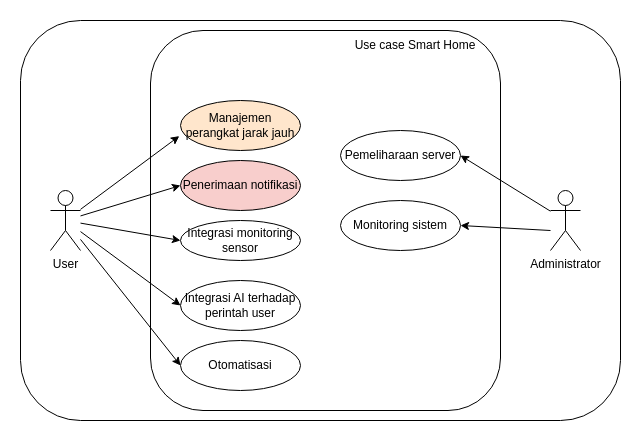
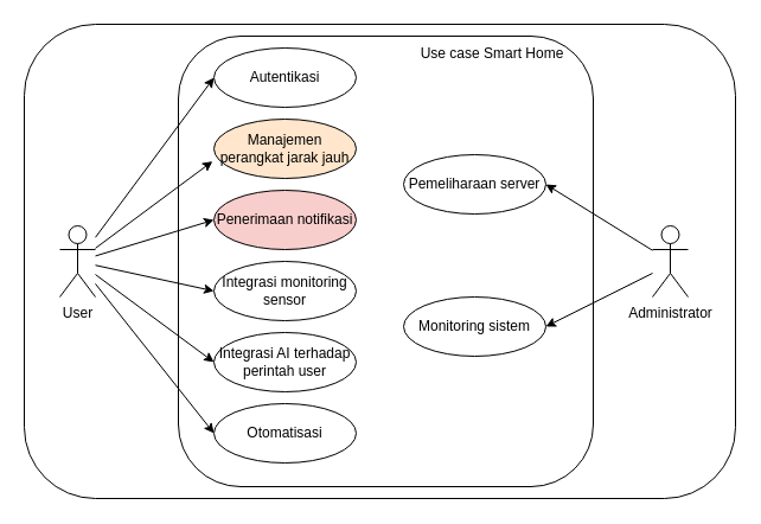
+ <mxCell id="6" value="Autentikasi" style="ellipse;whiteSpace=wrap;html=1;" vertex="1" parent="1"><mxGeometry x="180" y="40" width="120" height="50" as="geometry" /></mxCell>
+ <mxCell id="14" value="" style="endArrow=classic;html=1;rounded=0;entryX=0;entryY=0.5;entryDx=0;entryDy=0;" edge="1" parent="1" source="3" target="6"><mxGeometry width="50" height="50" relative="1" as="geometry"><mxPoint x="340" y="300" as="sourcePoint" /><mxPoint x="390" y="250" as="targetPoint" /></mxGeometry></mxCell>
- <mxCell id="13" value="Monitoring sistem" style="ellipse;whiteSpace=wrap;html=1;" vertex="1" parent="1"><mxGeometry x="340" y="200" width="120" height="50" as="geometry" /></mxCell>
+ <mxCell id="13" value="Monitoring sistem" style="ellipse;whiteSpace=wrap;html=1;" vertex="1" parent="1"><mxGeometry x="340" y="250" width="120" height="50" as="geometry" /></mxCell>
- <mxCell id="9" value="Integrasi monitoring sensor" style="ellipse;whiteSpace=wrap;html=1;" vertex="1" parent="1"><mxGeometry x="180" y="220" width="120" height="40" as="geometry" /></mxCell>
+ <mxCell id="9" value="Integrasi monitoring sensor" style="ellipse;whiteSpace=wrap;html=1;" vertex="1" parent="1"><mxGeometry x="180" y="220" width="120" height="50" as="geometry" /></mxCell>
